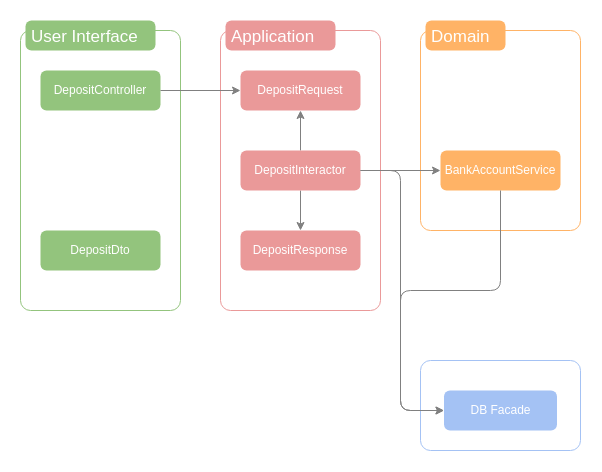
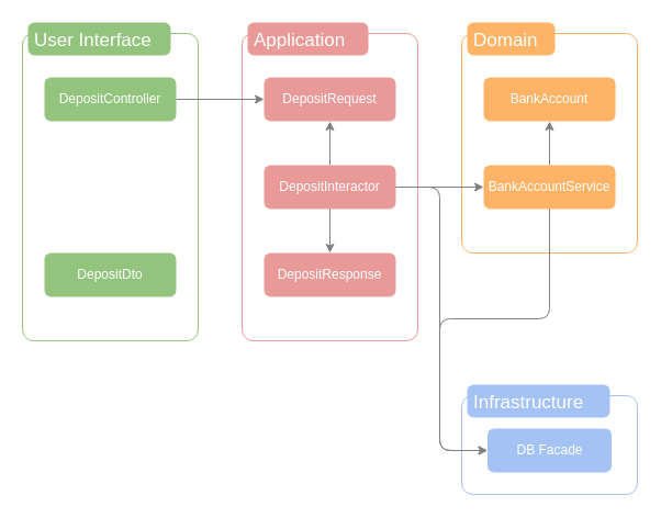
+ <mxCell id="7" value="&lt;font color=&quot;#ffffff&quot;&gt;BankAccount&lt;/font&gt;" style="rounded=1;whiteSpace=wrap;html=1;fillColor=#FFB366;strokeColor=none;" parent="5" vertex="1"><mxGeometry x="20" y="50" width="120" height="40" as="geometry" /></mxCell>
+ <mxCell id="8" style="edgeStyle=none;html=1;entryX=0.5;entryY=1;entryDx=0;entryDy=0;strokeColor=#808080;" edge="1" parent="5" source="9" target="7"><mxGeometry relative="1" as="geometry" /></mxCell>
+ <mxCell id="3" value="Infrastructure" style="shape=rect;strokeColor=none;fillColor=#a4c2f4;strokeWidth=1;dashed=0;rounded=1;arcSize=20;fontColor=#ffffff;fontSize=17;spacing=2;spacingTop=-2;align=left;autosize=1;spacingLeft=4;resizeWidth=0;resizeHeight=0;perimeter=none;" parent="2" vertex="1"><mxGeometry x="5" width="130" height="30" as="geometry" /></mxCell>
